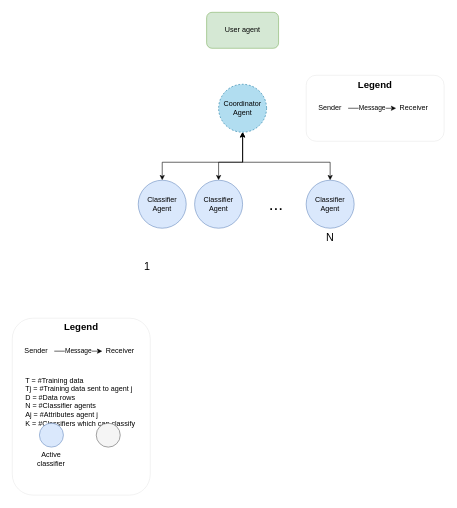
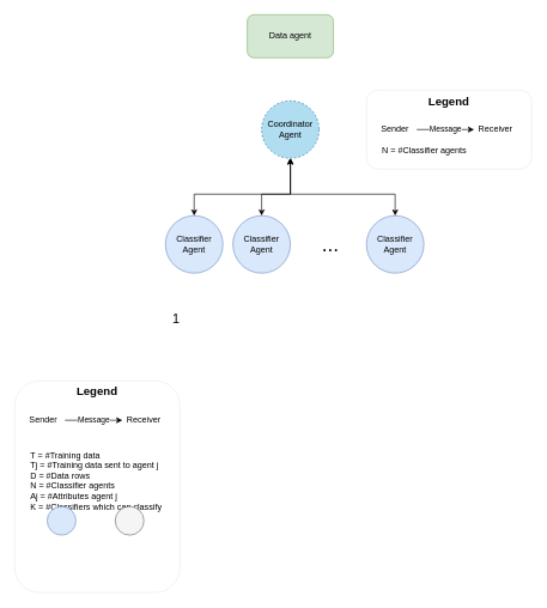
- <mxCell id="2" value="User agent" style="rounded=1;whiteSpace=wrap;html=1;fillColor=#d5e8d4;strokeColor=#82b366;" parent="1" vertex="1"><mxGeometry x="344" y="20" width="120" height="60" as="geometry" /></mxCell>
+ <mxCell id="2" value="Data agent" style="rounded=1;whiteSpace=wrap;html=1;fillColor=#d5e8d4;strokeColor=#82b366;" parent="1" vertex="1"><mxGeometry x="344" y="20" width="120" height="60" as="geometry" /></mxCell>
+ <mxCell id="17" value="N = #Classifier agents" style="text;html=1;strokeColor=none;fillColor=none;align=left;verticalAlign=top;whiteSpace=wrap;rounded=0;" vertex="1" parent="1"><mxGeometry x="530" y="195" width="200" height="30" as="geometry" /></mxCell>
- <mxCell id="11" value="N" style="text;html=1;strokeColor=none;fillColor=none;align=center;verticalAlign=middle;whiteSpace=wrap;rounded=0;fontSize=18;" parent="1" vertex="1"><mxGeometry x="520" y="380" width="60" height="30" as="geometry" /></mxCell>
- <mxCell id="27" value="Active&lt;br&gt;classifier" style="text;html=1;strokeColor=none;fillColor=none;align=center;verticalAlign=middle;whiteSpace=wrap;rounded=0;" vertex="1" parent="1"><mxGeometry x="55.25" y="750" width="60" height="30" as="geometry" /></mxCell>
